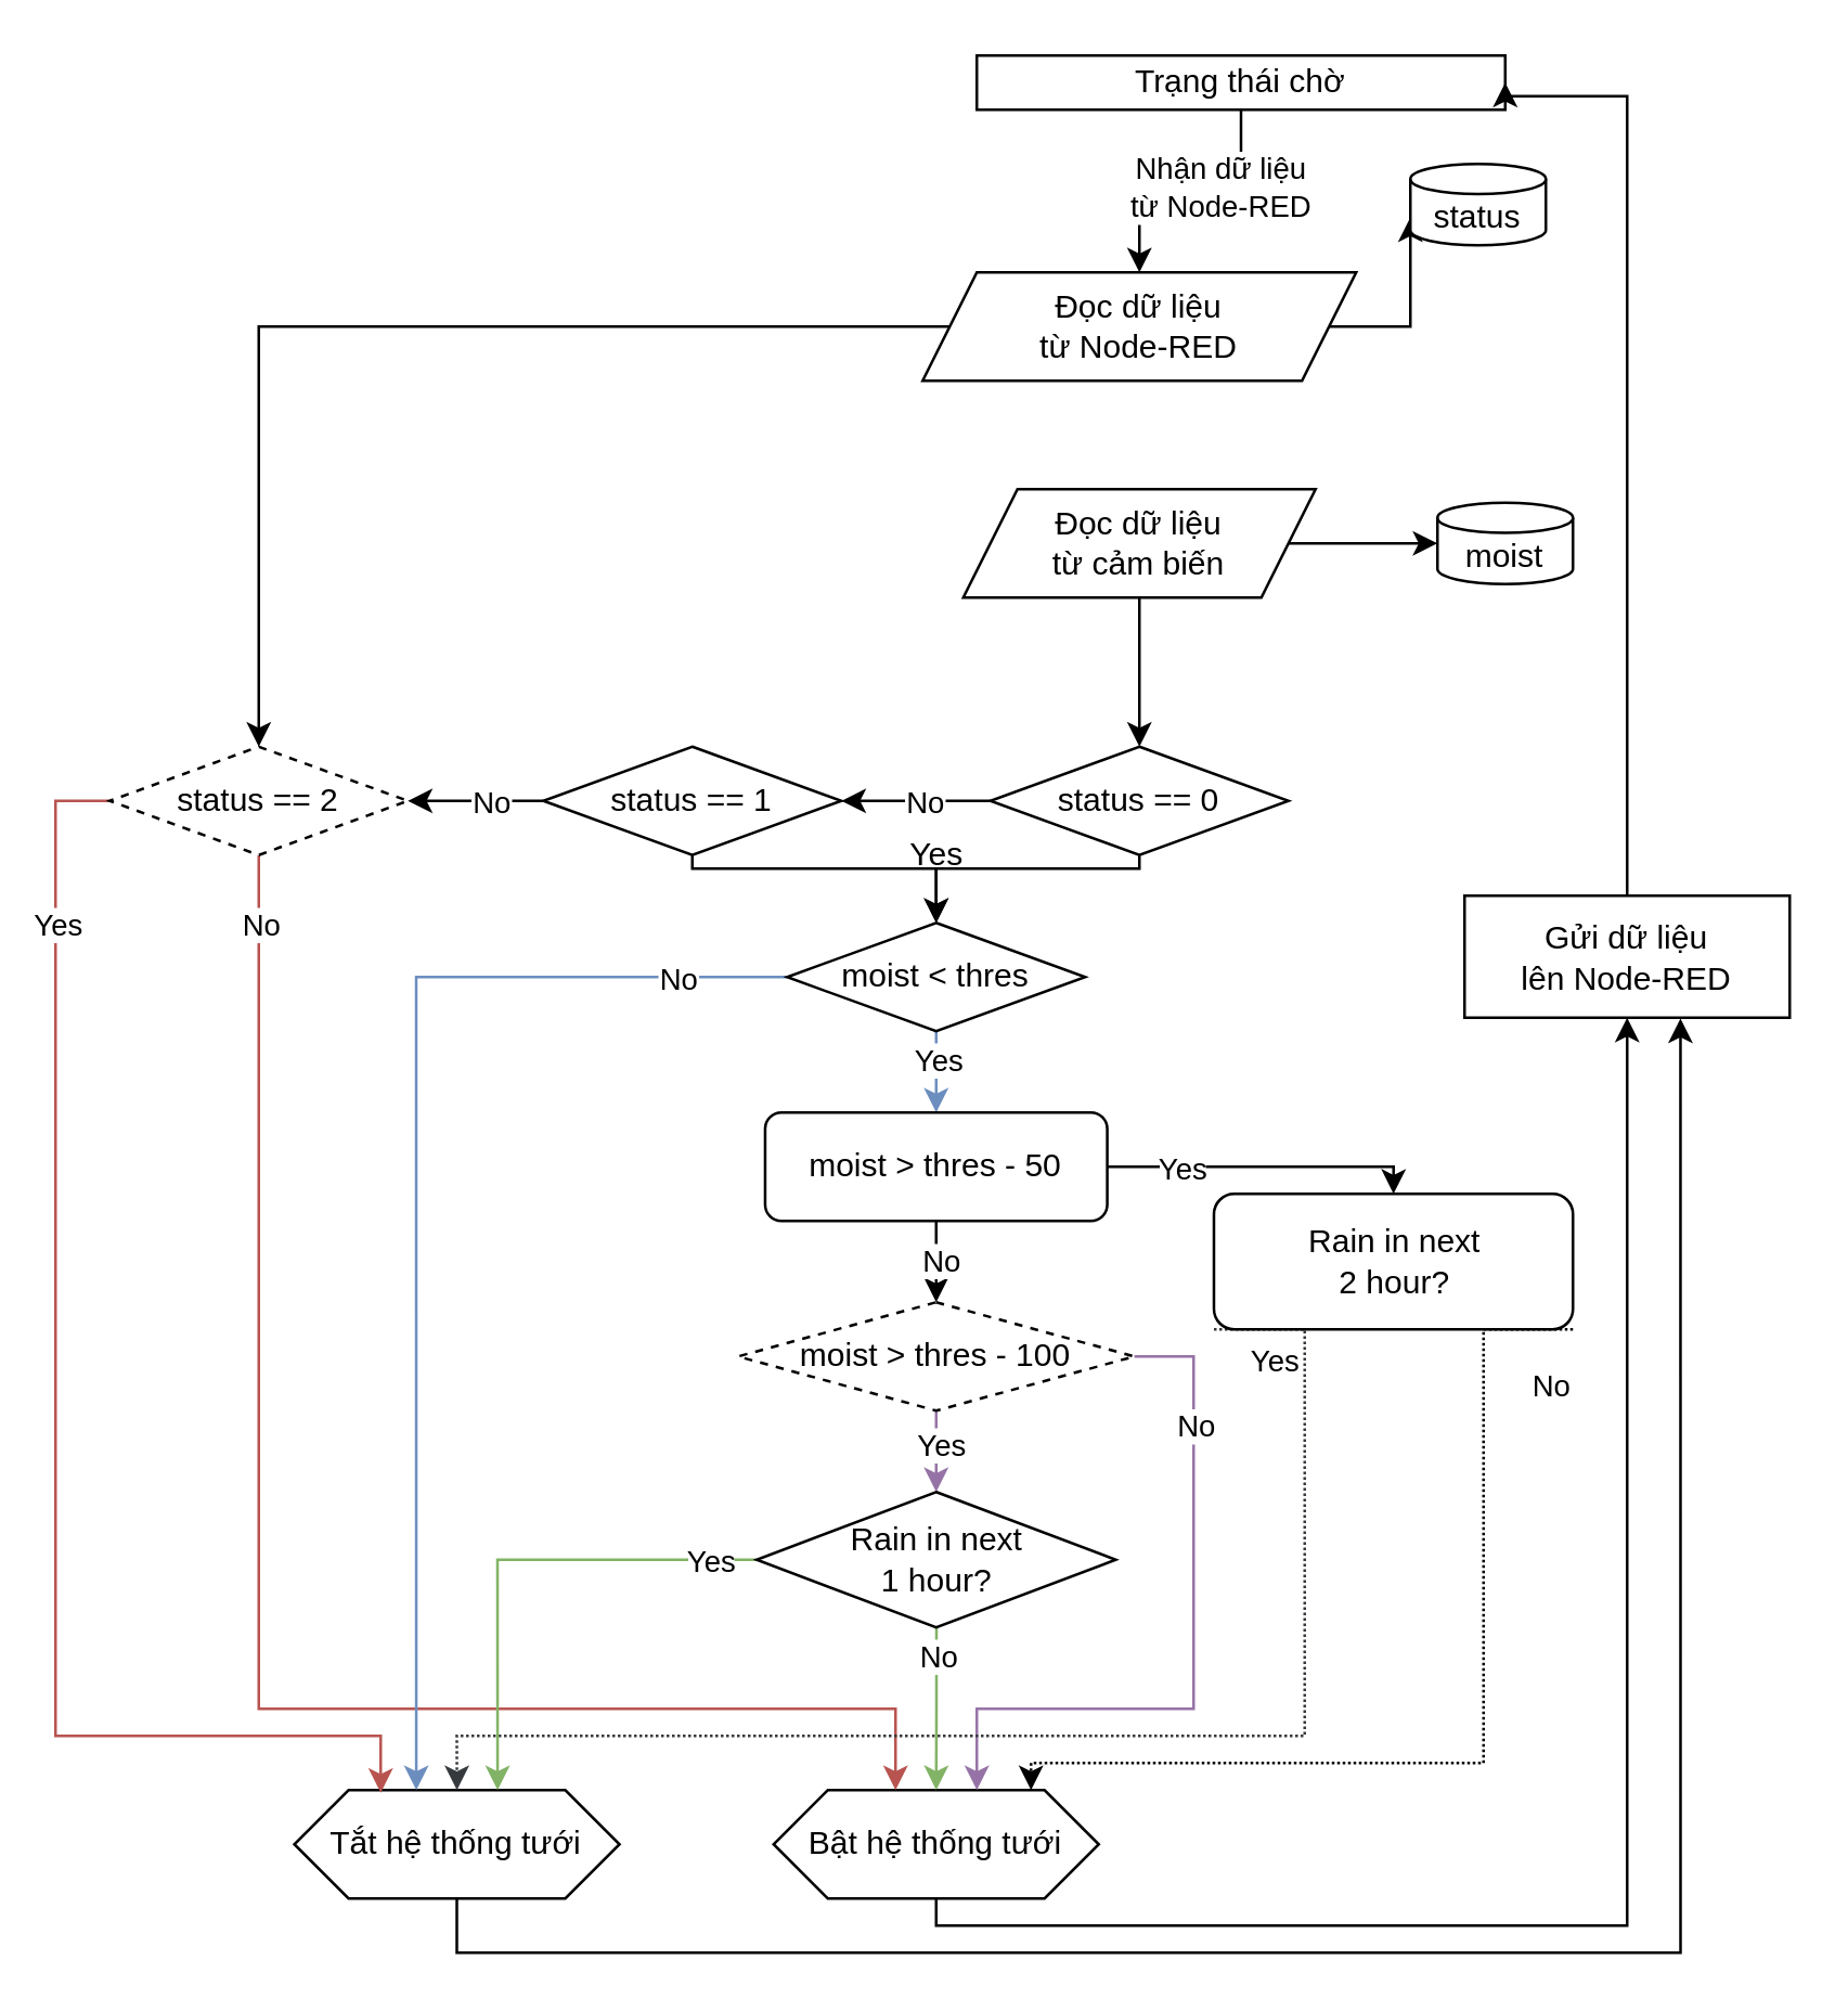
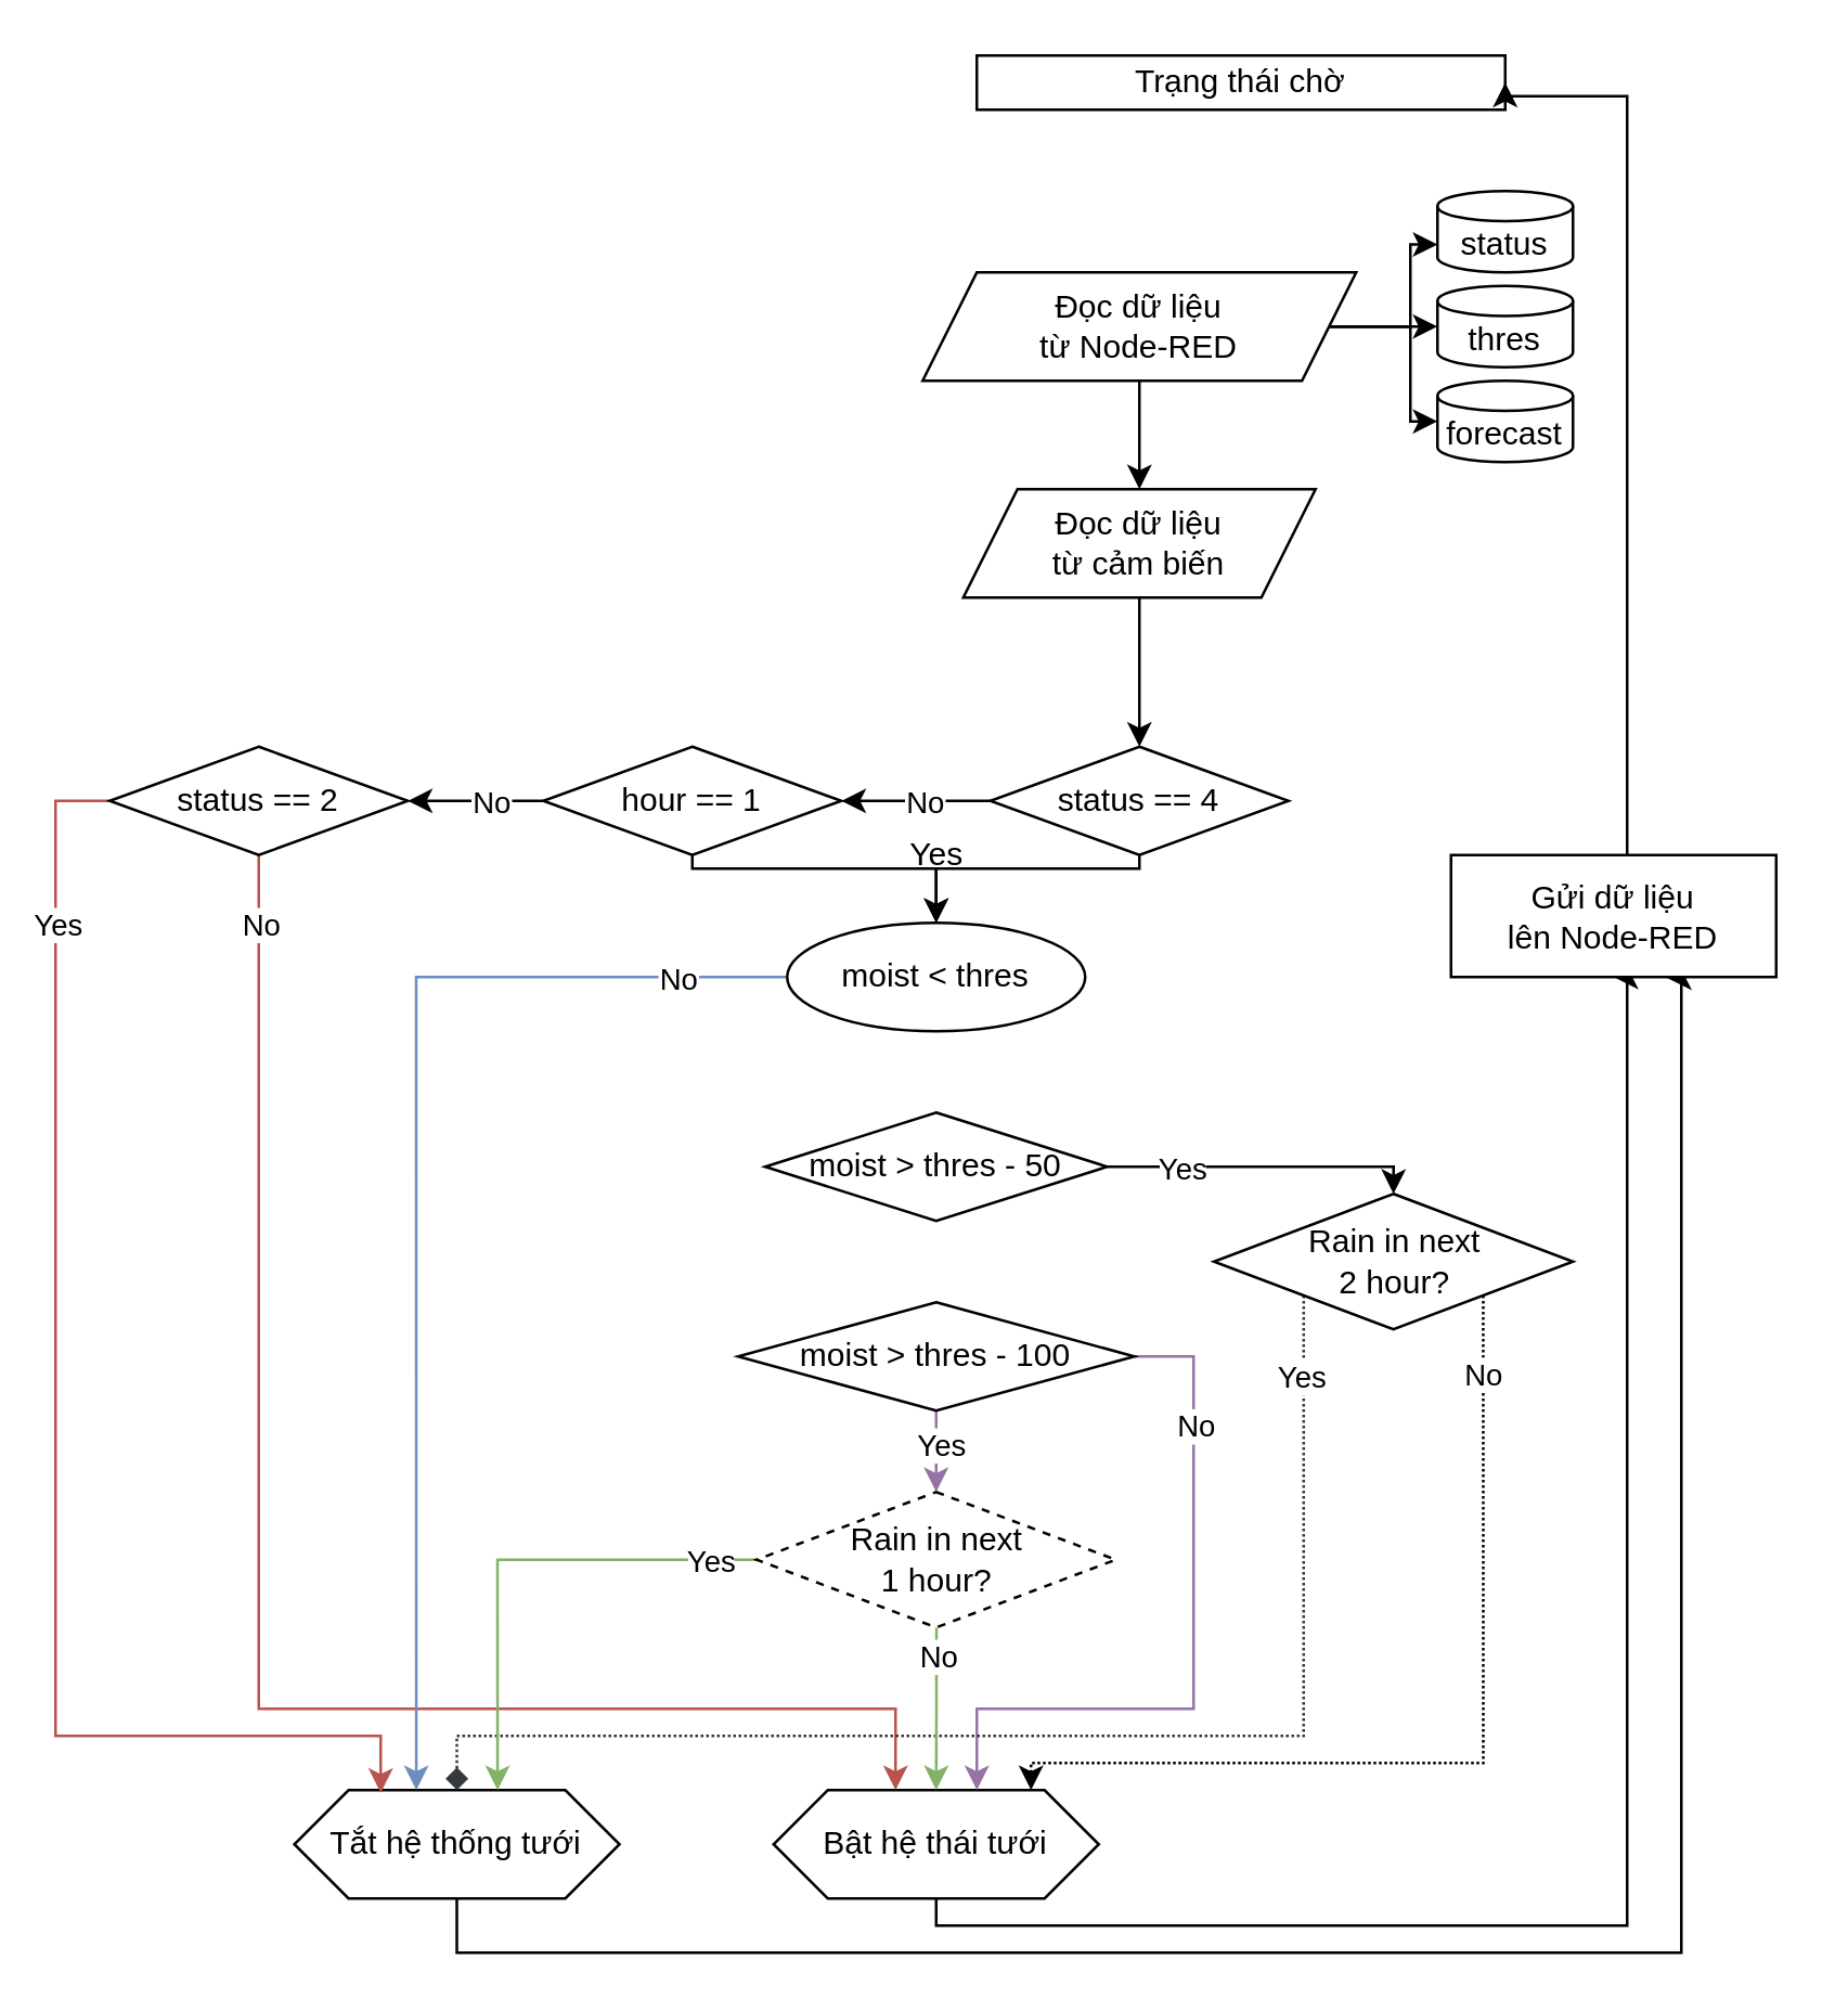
- <mxCell id="14" style="edgeStyle=orthogonalEdgeStyle;rounded=0;orthogonalLoop=1;jettySize=auto;html=1;entryX=0.5;entryY=0;entryDx=0;entryDy=0;" edge="1" parent="1" source="16" target="13"><mxGeometry relative="1" as="geometry" /></mxCell>
- <mxCell id="15" value="&lt;div&gt;Nhận dữ liệu&lt;/div&gt;&lt;div&gt;từ Node-RED&lt;br&gt;&lt;/div&gt;" style="edgeLabel;html=1;align=center;verticalAlign=middle;resizable=0;points=[];" vertex="1" connectable="0" parent="14"><mxGeometry x="-0.229" y="-2" relative="1" as="geometry"><mxPoint as="offset" /></mxGeometry></mxCell>
- <mxCell id="18" value="status" style="shape=cylinder3;whiteSpace=wrap;html=1;boundedLbl=1;backgroundOutline=1;size=5.571;" vertex="1" parent="1"><mxGeometry x="520" y="60" width="50" height="30" as="geometry" /></mxCell>
+ <mxCell id="18" value="status" style="shape=cylinder3;whiteSpace=wrap;html=1;boundedLbl=1;backgroundOutline=1;size=5.571;" vertex="1" parent="1"><mxGeometry x="530" y="70" width="50" height="30" as="geometry" /></mxCell>
- <mxCell id="12" style="edgeStyle=orthogonalEdgeStyle;rounded=0;orthogonalLoop=1;jettySize=auto;html=1;" edge="1" parent="1" source="13" target="33"><mxGeometry relative="1" as="geometry" /></mxCell>
+ <mxCell id="12" style="edgeStyle=orthogonalEdgeStyle;rounded=0;orthogonalLoop=1;jettySize=auto;html=1;entryX=0.5;entryY=0;entryDx=0;entryDy=0;" edge="1" parent="1" source="13" target="4"><mxGeometry relative="1" as="geometry" /></mxCell>
+ <mxCell id="10" style="edgeStyle=orthogonalEdgeStyle;rounded=0;orthogonalLoop=1;jettySize=auto;html=1;exitX=1;exitY=0.5;exitDx=0;exitDy=0;entryX=0;entryY=0.5;entryDx=0;entryDy=0;entryPerimeter=0;" edge="1" parent="1" source="13" target="17"><mxGeometry relative="1" as="geometry" /></mxCell>
+ <mxCell id="17" value="thres" style="shape=cylinder3;whiteSpace=wrap;html=1;boundedLbl=1;backgroundOutline=1;size=5.571;" vertex="1" parent="1"><mxGeometry x="530" y="105" width="50" height="30" as="geometry" /></mxCell>
+ <mxCell id="11" style="edgeStyle=orthogonalEdgeStyle;rounded=0;orthogonalLoop=1;jettySize=auto;html=1;exitX=1;exitY=0.5;exitDx=0;exitDy=0;entryX=0;entryY=0.5;entryDx=0;entryDy=0;entryPerimeter=0;" edge="1" parent="1" source="13" target="19"><mxGeometry relative="1" as="geometry" /></mxCell>
+ <mxCell id="19" value="forecast" style="shape=cylinder3;whiteSpace=wrap;html=1;boundedLbl=1;backgroundOutline=1;size=5.571;" vertex="1" parent="1"><mxGeometry x="530" y="140" width="50" height="30" as="geometry" /></mxCell>
- <mxCell id="2" style="edgeStyle=orthogonalEdgeStyle;rounded=0;orthogonalLoop=1;jettySize=auto;html=1;entryX=0;entryY=0.5;entryDx=0;entryDy=0;entryPerimeter=0;" edge="1" parent="1" source="4" target="20"><mxGeometry relative="1" as="geometry" /></mxCell>
- <mxCell id="20" value="moist" style="shape=cylinder3;whiteSpace=wrap;html=1;boundedLbl=1;backgroundOutline=1;size=5.571;" vertex="1" parent="1"><mxGeometry x="530" y="185" width="50" height="30" as="geometry" /></mxCell>
- <mxCell id="33" value="&lt;div&gt;status == 2&lt;/div&gt;" style="rhombus;whiteSpace=wrap;html=1;dashed=1;" vertex="1" parent="1"><mxGeometry x="40" y="275" width="110" height="40" as="geometry" /></mxCell>
+ <mxCell id="33" value="&lt;div&gt;status == 2&lt;/div&gt;" style="rhombus;whiteSpace=wrap;html=1;" vertex="1" parent="1"><mxGeometry x="40" y="275" width="110" height="40" as="geometry" /></mxCell>
- <mxCell id="24" value="&lt;div&gt;status == 1&lt;br&gt;&lt;/div&gt;" style="rhombus;whiteSpace=wrap;html=1;" vertex="1" parent="1"><mxGeometry x="200" y="275" width="110" height="40" as="geometry" /></mxCell>
+ <mxCell id="24" value="&lt;div&gt;hour == 1&lt;br&gt;&lt;/div&gt;" style="rhombus;whiteSpace=wrap;html=1;" vertex="1" parent="1"><mxGeometry x="200" y="275" width="110" height="40" as="geometry" /></mxCell>
- <mxCell id="8" value="&lt;div&gt;status == 0&lt;/div&gt;" style="rhombus;whiteSpace=wrap;html=1;" vertex="1" parent="1"><mxGeometry x="365" y="275" width="110" height="40" as="geometry" /></mxCell>
+ <mxCell id="8" value="&lt;div&gt;status == 4&lt;/div&gt;" style="rhombus;whiteSpace=wrap;html=1;" vertex="1" parent="1"><mxGeometry x="365" y="275" width="110" height="40" as="geometry" /></mxCell>
- <mxCell id="61" value="&lt;div&gt;Gửi dữ liệu&lt;/div&gt;&lt;div&gt;lên Node-RED&lt;br&gt;&lt;/div&gt;" style="rounded=0;whiteSpace=wrap;html=1;" vertex="1" parent="1"><mxGeometry x="540" y="330" width="120" height="45" as="geometry" /></mxCell>
+ <mxCell id="61" value="&lt;div&gt;Gửi dữ liệu&lt;/div&gt;&lt;div&gt;lên Node-RED&lt;br&gt;&lt;/div&gt;" style="rounded=0;whiteSpace=wrap;html=1;" vertex="1" parent="1"><mxGeometry x="535" y="315" width="120" height="45" as="geometry" /></mxCell>
- <mxCell id="38" value="moist &amp;lt; thres" style="rhombus;whiteSpace=wrap;html=1;" vertex="1" parent="1"><mxGeometry x="290" y="340" width="110" height="40" as="geometry" /></mxCell>
+ <mxCell id="38" value="moist &amp;lt; thres" style="ellipse;whiteSpace=wrap;html=1;" vertex="1" parent="1"><mxGeometry x="290" y="340" width="110" height="40" as="geometry" /></mxCell>
- <mxCell id="36" style="edgeStyle=orthogonalEdgeStyle;rounded=0;orthogonalLoop=1;jettySize=auto;html=1;fillColor=#dae8fc;strokeColor=#6c8ebf;" edge="1" parent="1" source="38" target="43"><mxGeometry relative="1" as="geometry" /></mxCell>
- <mxCell id="37" value="Yes" style="edgeLabel;html=1;align=center;verticalAlign=middle;resizable=0;points=[];" vertex="1" connectable="0" parent="36"><mxGeometry x="-0.334" relative="1" as="geometry"><mxPoint as="offset" /></mxGeometry></mxCell>
- <mxCell id="43" value="moist &amp;gt; thres - 50" style="whiteSpace=wrap;html=1;rounded=1;" vertex="1" parent="1"><mxGeometry x="281.88" y="410" width="126.25" height="40" as="geometry" /></mxCell>
+ <mxCell id="43" value="moist &amp;gt; thres - 50" style="rhombus;whiteSpace=wrap;html=1;" vertex="1" parent="1"><mxGeometry x="281.88" y="410" width="126.25" height="40" as="geometry" /></mxCell>
- <mxCell id="53" value="&lt;div&gt;Rain in next&lt;/div&gt;&lt;div&gt;2 hour?&lt;/div&gt;" style="whiteSpace=wrap;html=1;rounded=1;" vertex="1" parent="1"><mxGeometry x="447.5" y="440" width="132.5" height="50" as="geometry" /></mxCell>
+ <mxCell id="53" value="&lt;div&gt;Rain in next&lt;/div&gt;&lt;div&gt;2 hour?&lt;/div&gt;" style="rhombus;whiteSpace=wrap;html=1;" vertex="1" parent="1"><mxGeometry x="447.5" y="440" width="132.5" height="50" as="geometry" /></mxCell>
- <mxCell id="41" style="edgeStyle=orthogonalEdgeStyle;rounded=0;orthogonalLoop=1;jettySize=auto;html=1;entryX=0.5;entryY=0;entryDx=0;entryDy=0;" edge="1" parent="1" source="43" target="48"><mxGeometry relative="1" as="geometry" /></mxCell>
- <mxCell id="42" value="No" style="edgeLabel;html=1;align=center;verticalAlign=middle;resizable=0;points=[];" vertex="1" connectable="0" parent="41"><mxGeometry x="-0.262" y="1" relative="1" as="geometry"><mxPoint y="3" as="offset" /></mxGeometry></mxCell>
- <mxCell id="48" value="moist &amp;gt; thres - 100" style="rhombus;whiteSpace=wrap;html=1;dashed=1;" vertex="1" parent="1"><mxGeometry x="271.88" y="480" width="146.25" height="40" as="geometry" /></mxCell>
+ <mxCell id="48" value="moist &amp;gt; thres - 100" style="rhombus;whiteSpace=wrap;html=1;" vertex="1" parent="1"><mxGeometry x="271.88" y="480" width="146.25" height="40" as="geometry" /></mxCell>
- <mxCell id="58" value="&lt;div&gt;Rain in next&lt;/div&gt;&lt;div&gt;1 hour?&lt;/div&gt;" style="rhombus;whiteSpace=wrap;html=1;" vertex="1" parent="1"><mxGeometry x="278.75" y="550" width="132.5" height="50" as="geometry" /></mxCell>
+ <mxCell id="58" value="&lt;div&gt;Rain in next&lt;/div&gt;&lt;div&gt;1 hour?&lt;/div&gt;" style="rhombus;whiteSpace=wrap;html=1;dashed=1;" vertex="1" parent="1"><mxGeometry x="278.75" y="550" width="132.5" height="50" as="geometry" /></mxCell>
- <mxCell id="51" style="edgeStyle=orthogonalEdgeStyle;rounded=0;orthogonalLoop=1;jettySize=auto;html=1;exitX=0;exitY=1;exitDx=0;exitDy=0;entryX=0.5;entryY=0;entryDx=0;entryDy=0;fillColor=#ffcccc;strokeColor=#36393d;dashed=1;dashPattern=1 1;" edge="1" parent="1" source="53" target="28"><mxGeometry relative="1" as="geometry"><Array as="points"><mxPoint x="481" y="640" /><mxPoint x="168" y="640" /></Array></mxGeometry></mxCell>
+ <mxCell id="51" style="edgeStyle=orthogonalEdgeStyle;rounded=0;orthogonalLoop=1;jettySize=auto;html=1;exitX=0;exitY=1;exitDx=0;exitDy=0;entryX=0.5;entryY=0;entryDx=0;entryDy=0;fillColor=#ffcccc;strokeColor=#36393d;dashed=1;dashPattern=1 1;endArrow=diamond;" edge="1" parent="1" source="53" target="28"><mxGeometry relative="1" as="geometry"><Array as="points"><mxPoint x="481" y="640" /><mxPoint x="168" y="640" /></Array></mxGeometry></mxCell>
- <mxCell id="26" value="Bật hệ thống tưới" style="shape=hexagon;perimeter=hexagonPerimeter2;whiteSpace=wrap;html=1;fixedSize=1;" vertex="1" parent="1"><mxGeometry x="285" y="660" width="120" height="40" as="geometry" /></mxCell>
+ <mxCell id="26" value="Bật hệ thái tưới" style="shape=hexagon;perimeter=hexagonPerimeter2;whiteSpace=wrap;html=1;fixedSize=1;" vertex="1" parent="1"><mxGeometry x="285" y="660" width="120" height="40" as="geometry" /></mxCell>
